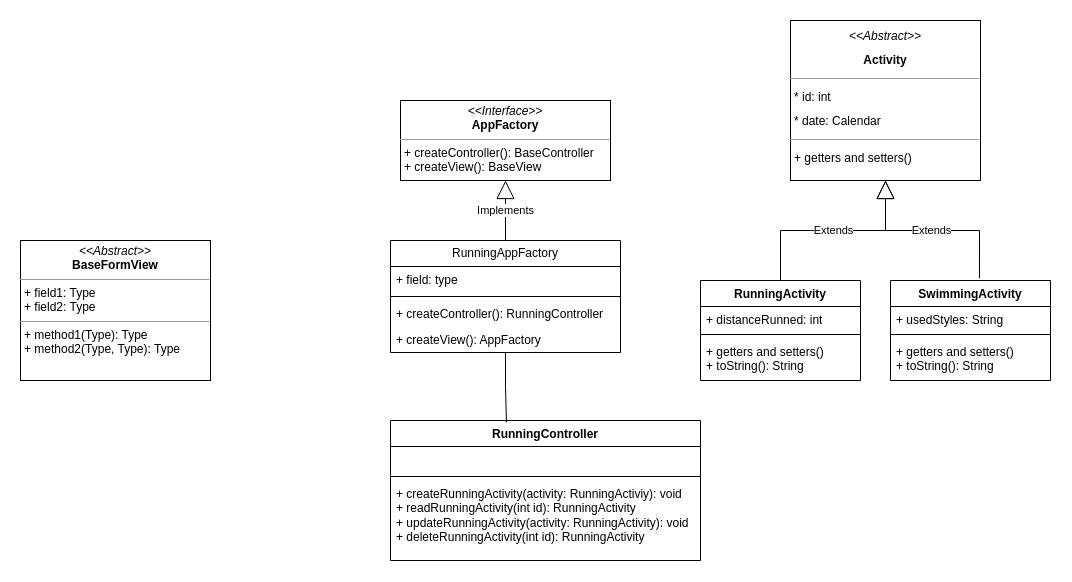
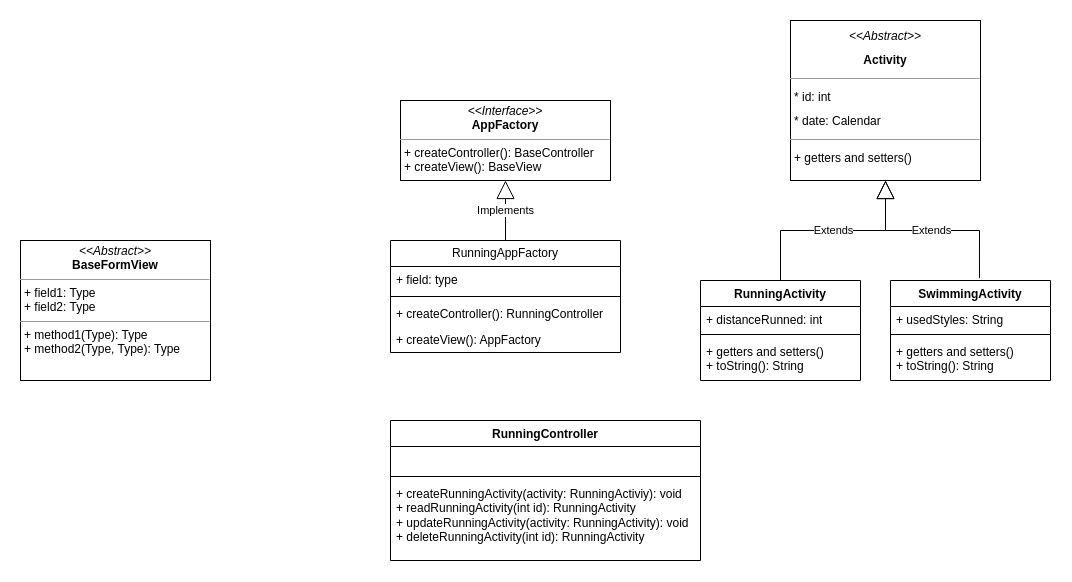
- <mxCell id="18" style="edgeStyle=orthogonalEdgeStyle;rounded=0;orthogonalLoop=1;jettySize=auto;html=1;entryX=0.374;entryY=0.013;entryDx=0;entryDy=0;entryPerimeter=0;endArrow=none;endFill=0;" edge="1" parent="1" source="19" target="13"><mxGeometry relative="1" as="geometry" /></mxCell>
